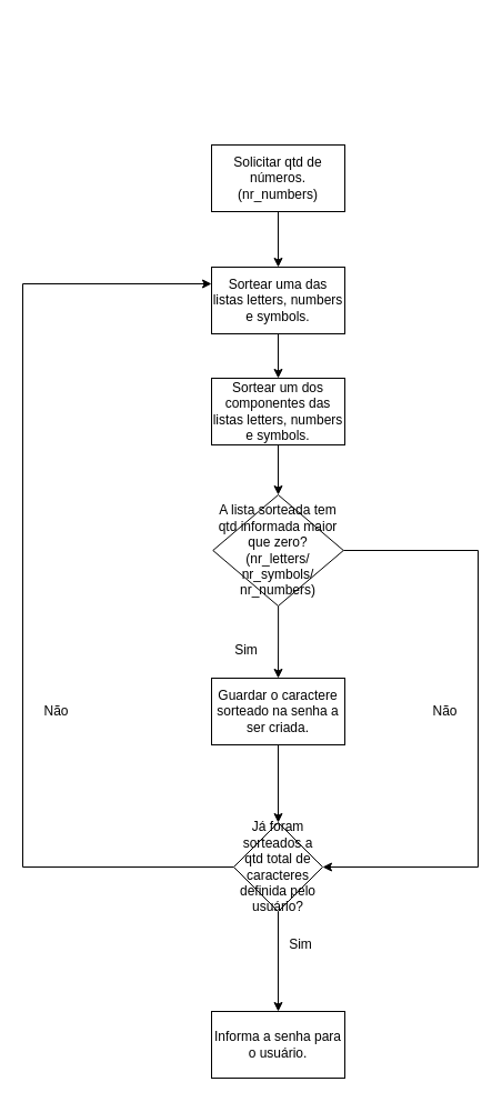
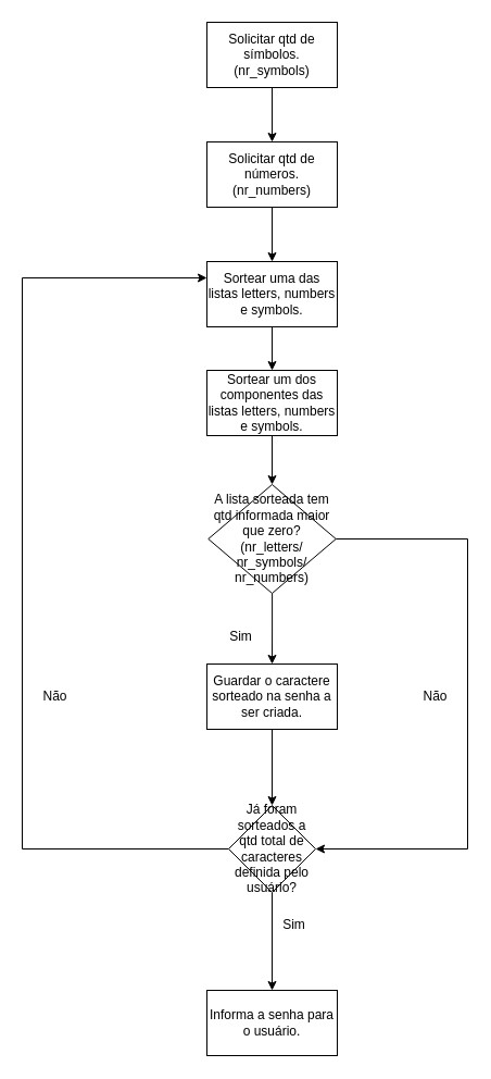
+ <mxCell id="3" value="Solicitar qtd de símbolos.&lt;br&gt;(nr_symbols)" style="rounded=0;whiteSpace=wrap;html=1;" parent="1" vertex="1"><mxGeometry x="190" y="20" width="120" height="60" as="geometry" /></mxCell>
+ <mxCell id="2" value="" style="edgeStyle=orthogonalEdgeStyle;rounded=0;orthogonalLoop=1;jettySize=auto;html=1;" parent="1" source="3" target="5" edge="1"><mxGeometry relative="1" as="geometry" /></mxCell>
